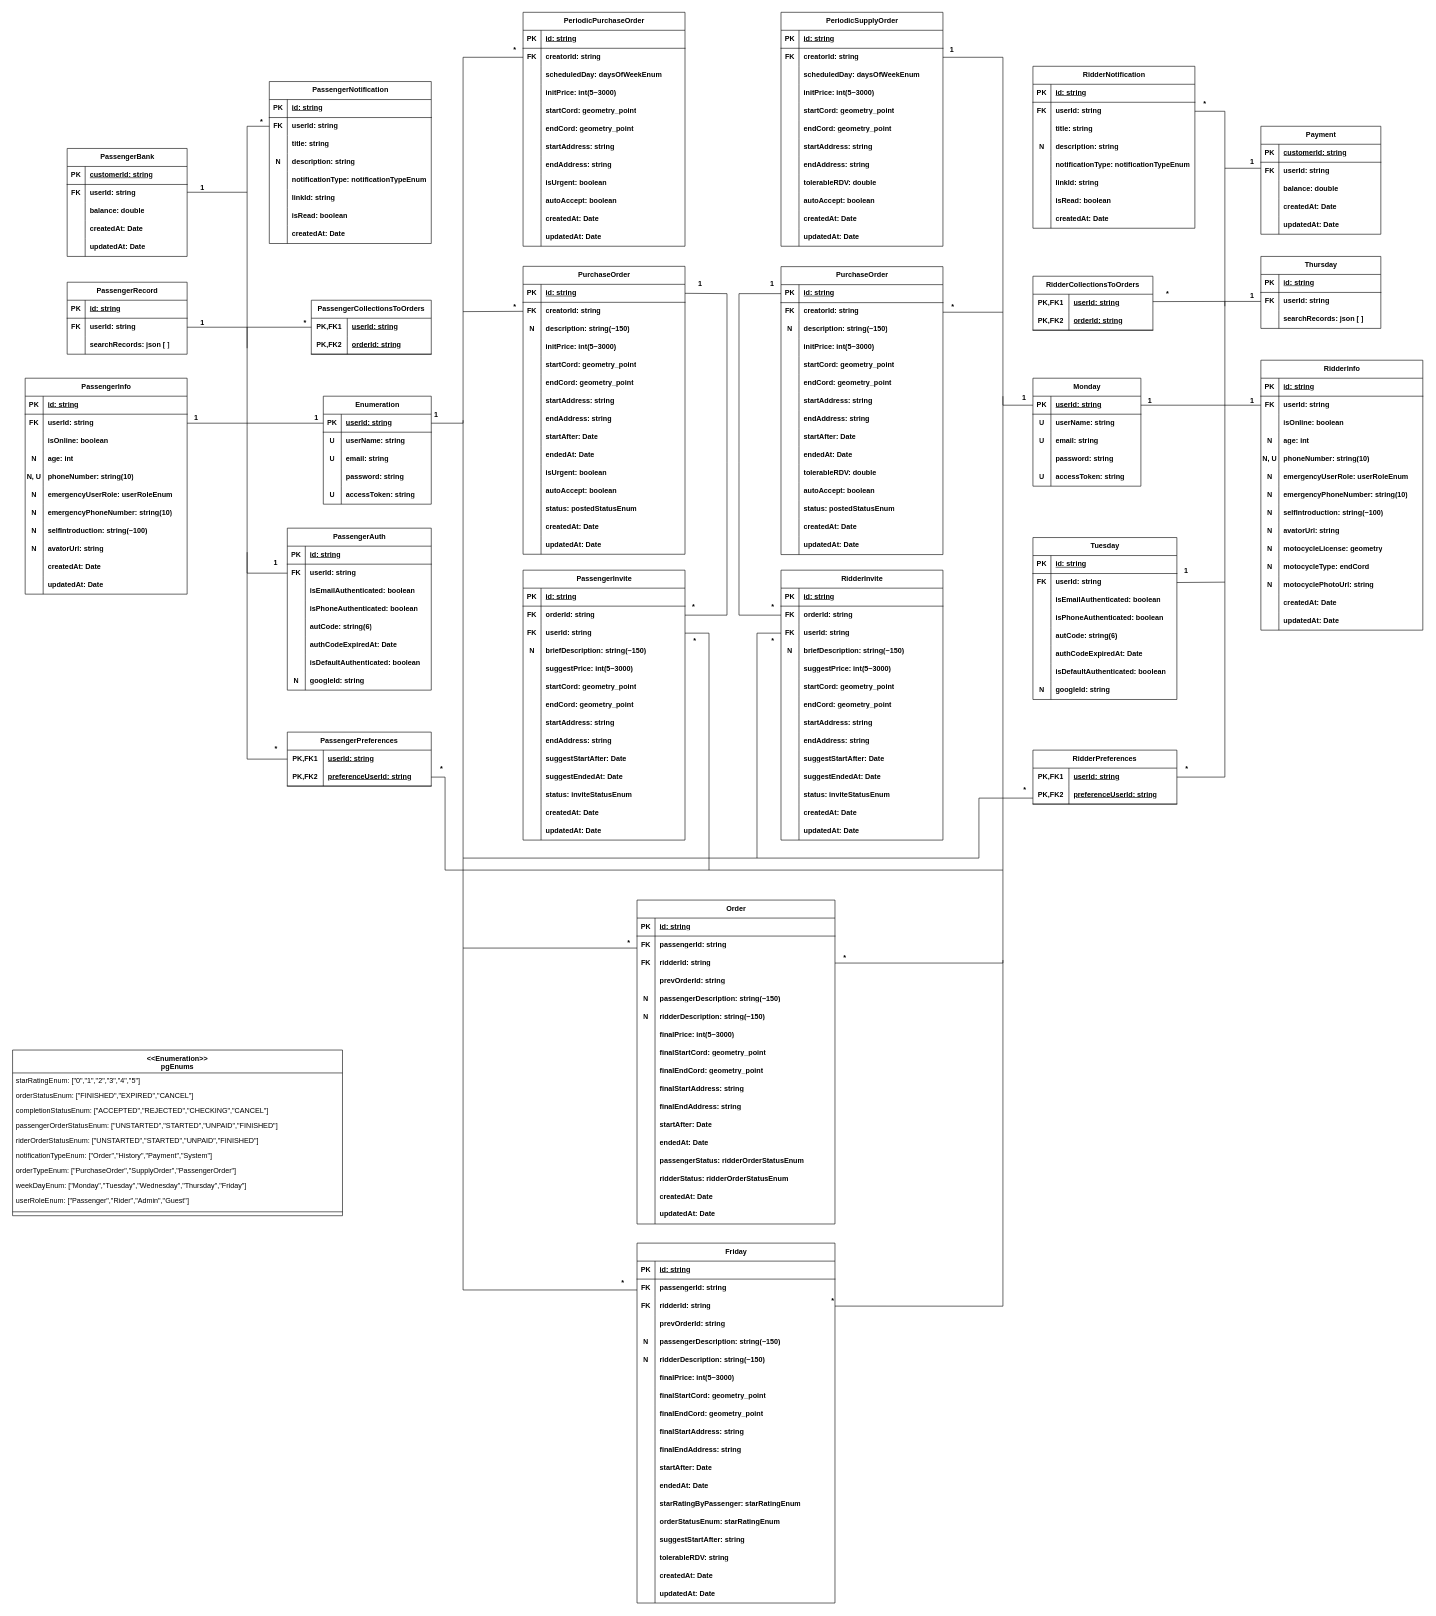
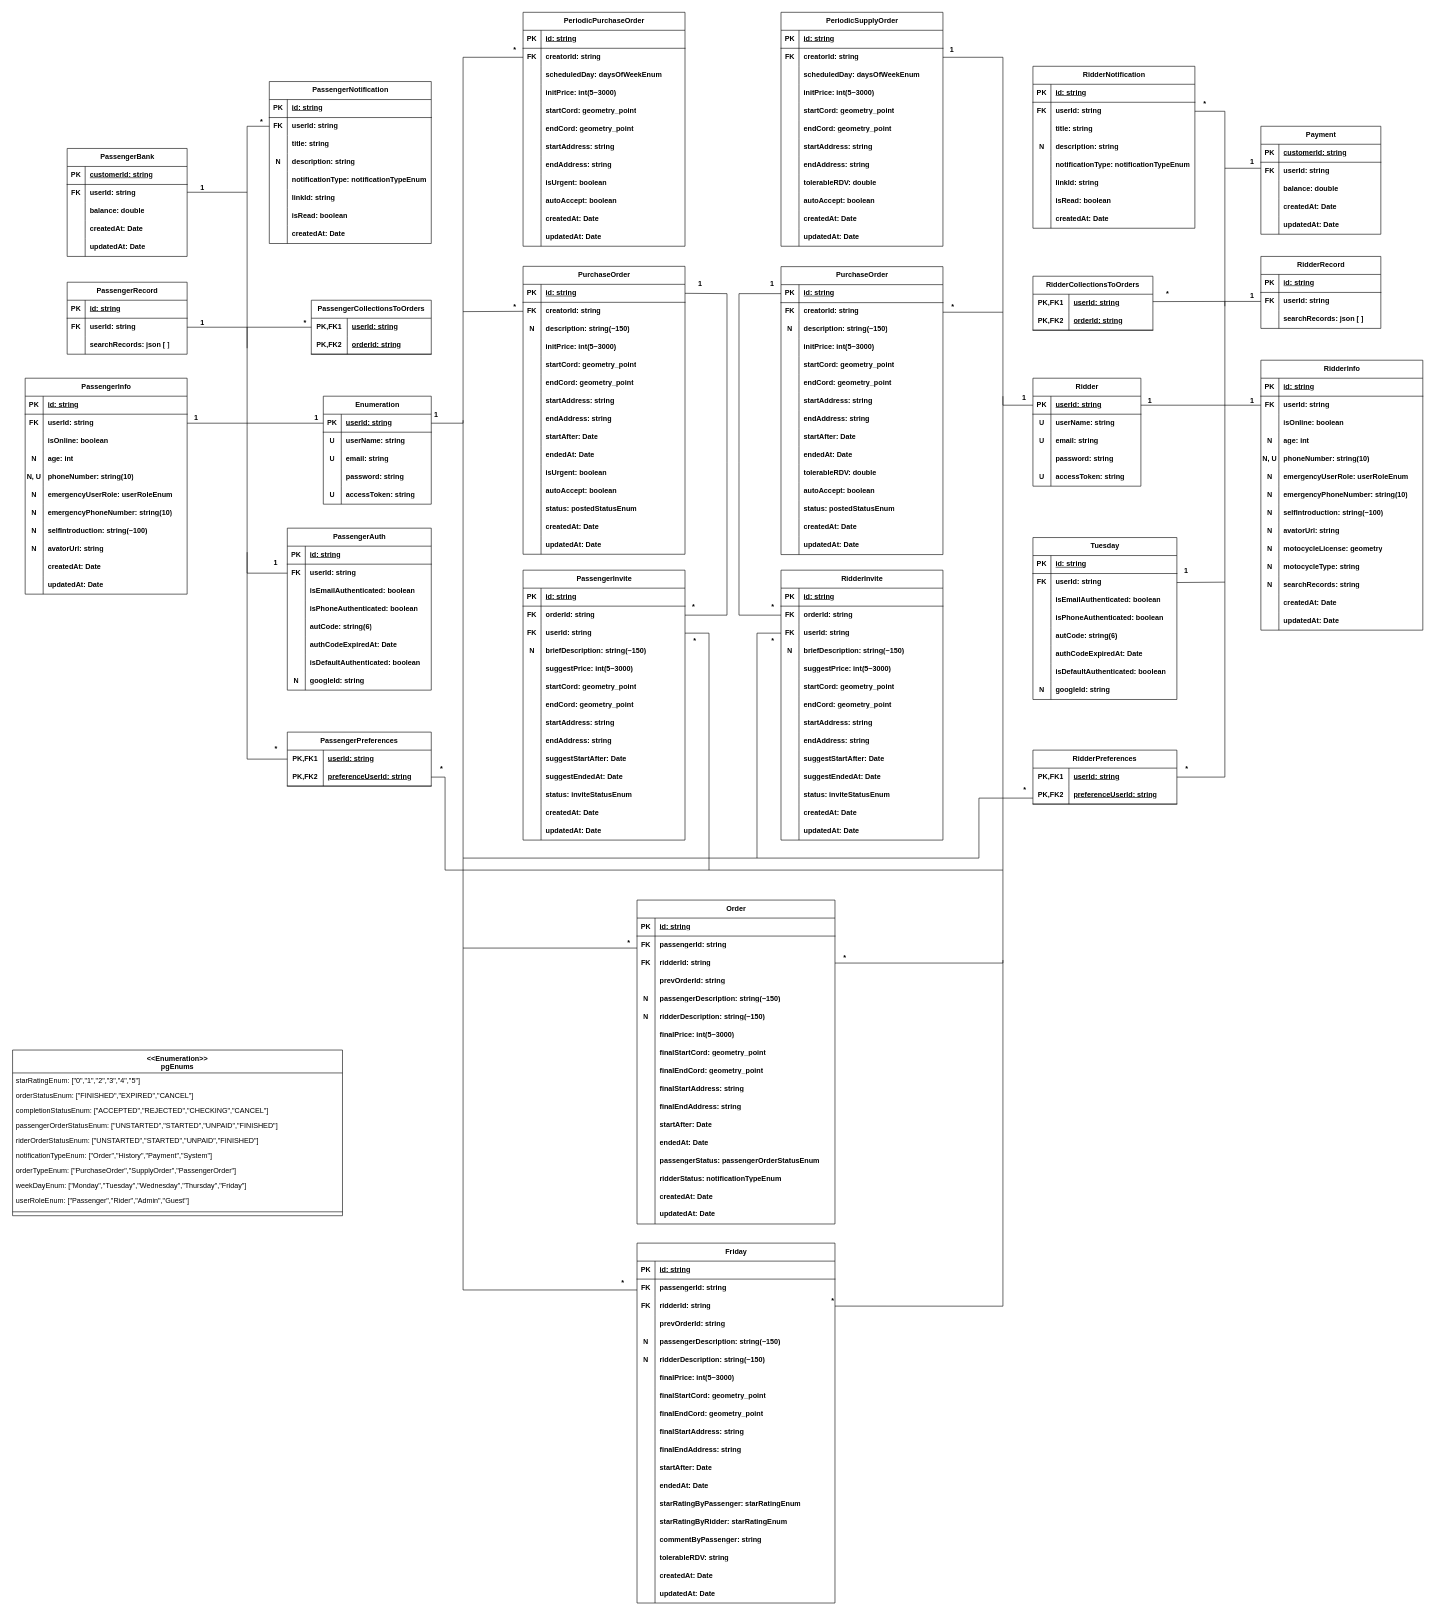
- <mxCell id="678" value="Thursday" style="shape=table;startSize=30;container=1;collapsible=1;childLayout=tableLayout;fixedRows=1;rowLines=0;fontStyle=1;align=center;resizeLast=1;html=1;strokeColor=default;verticalAlign=top;fontFamily=Helvetica;fontSize=12;fontColor=default;fillColor=default;" parent="1" vertex="1"><mxGeometry x="2101" y="427" width="200" height="120" as="geometry" /></mxCell>
+ <mxCell id="678" value="RidderRecord" style="shape=table;startSize=30;container=1;collapsible=1;childLayout=tableLayout;fixedRows=1;rowLines=0;fontStyle=1;align=center;resizeLast=1;html=1;strokeColor=default;verticalAlign=top;fontFamily=Helvetica;fontSize=12;fontColor=default;fillColor=default;" parent="1" vertex="1"><mxGeometry x="2101" y="427" width="200" height="120" as="geometry" /></mxCell>
- <mxCell id="159" value="Monday" style="shape=table;startSize=30;container=1;collapsible=1;childLayout=tableLayout;fixedRows=1;rowLines=0;fontStyle=1;align=center;resizeLast=1;html=1;strokeColor=default;verticalAlign=top;fontFamily=Helvetica;fontSize=12;fontColor=default;fillColor=default;" parent="1" vertex="1"><mxGeometry x="1721" y="630" width="180" height="180" as="geometry" /></mxCell>
+ <mxCell id="159" value="Ridder" style="shape=table;startSize=30;container=1;collapsible=1;childLayout=tableLayout;fixedRows=1;rowLines=0;fontStyle=1;align=center;resizeLast=1;html=1;strokeColor=default;verticalAlign=top;fontFamily=Helvetica;fontSize=12;fontColor=default;fillColor=default;" parent="1" vertex="1"><mxGeometry x="1721" y="630" width="180" height="180" as="geometry" /></mxCell>
- <mxCell id="233" value="motocycleType: endCord" style="shape=partialRectangle;connectable=0;fillColor=none;top=0;left=0;bottom=0;right=0;align=left;spacingLeft=6;overflow=hidden;whiteSpace=wrap;html=1;strokeColor=default;verticalAlign=top;fontFamily=Helvetica;fontSize=12;fontColor=default;fontStyle=1;" parent="231" vertex="1"><mxGeometry x="30" width="240" height="30" as="geometry"><mxRectangle width="240" height="30" as="alternateBounds" /></mxGeometry></mxCell>
+ <mxCell id="233" value="motocycleType: string" style="shape=partialRectangle;connectable=0;fillColor=none;top=0;left=0;bottom=0;right=0;align=left;spacingLeft=6;overflow=hidden;whiteSpace=wrap;html=1;strokeColor=default;verticalAlign=top;fontFamily=Helvetica;fontSize=12;fontColor=default;fontStyle=1;" parent="231" vertex="1"><mxGeometry x="30" width="240" height="30" as="geometry"><mxRectangle width="240" height="30" as="alternateBounds" /></mxGeometry></mxCell>
- <mxCell id="236" value="motocyclePhotoUrl: string" style="shape=partialRectangle;connectable=0;fillColor=none;top=0;left=0;bottom=0;right=0;align=left;spacingLeft=6;overflow=hidden;whiteSpace=wrap;html=1;strokeColor=default;verticalAlign=top;fontFamily=Helvetica;fontSize=12;fontColor=default;fontStyle=1;" parent="234" vertex="1"><mxGeometry x="30" width="240" height="30" as="geometry"><mxRectangle width="240" height="30" as="alternateBounds" /></mxGeometry></mxCell>
+ <mxCell id="236" value="searchRecords: string" style="shape=partialRectangle;connectable=0;fillColor=none;top=0;left=0;bottom=0;right=0;align=left;spacingLeft=6;overflow=hidden;whiteSpace=wrap;html=1;strokeColor=default;verticalAlign=top;fontFamily=Helvetica;fontSize=12;fontColor=default;fontStyle=1;" parent="234" vertex="1"><mxGeometry x="30" width="240" height="30" as="geometry"><mxRectangle width="240" height="30" as="alternateBounds" /></mxGeometry></mxCell>
- <mxCell id="544" value="passengerStatus: ridderOrderStatusEnum" style="shape=partialRectangle;connectable=0;fillColor=none;top=0;left=0;bottom=0;right=0;align=left;spacingLeft=6;overflow=hidden;whiteSpace=wrap;html=1;strokeColor=default;verticalAlign=top;fontFamily=Helvetica;fontSize=12;fontColor=default;fontStyle=1;" parent="542" vertex="1"><mxGeometry x="30" width="300" height="30" as="geometry"><mxRectangle width="300" height="30" as="alternateBounds" /></mxGeometry></mxCell>
+ <mxCell id="544" value="passengerStatus: passengerOrderStatusEnum" style="shape=partialRectangle;connectable=0;fillColor=none;top=0;left=0;bottom=0;right=0;align=left;spacingLeft=6;overflow=hidden;whiteSpace=wrap;html=1;strokeColor=default;verticalAlign=top;fontFamily=Helvetica;fontSize=12;fontColor=default;fontStyle=1;" parent="542" vertex="1"><mxGeometry x="30" width="300" height="30" as="geometry"><mxRectangle width="300" height="30" as="alternateBounds" /></mxGeometry></mxCell>
- <mxCell id="547" value="ridderStatus: ridderOrderStatusEnum" style="shape=partialRectangle;connectable=0;fillColor=none;top=0;left=0;bottom=0;right=0;align=left;spacingLeft=6;overflow=hidden;whiteSpace=wrap;html=1;strokeColor=default;verticalAlign=top;fontFamily=Helvetica;fontSize=12;fontColor=default;fontStyle=1;" parent="545" vertex="1"><mxGeometry x="30" width="300" height="30" as="geometry"><mxRectangle width="300" height="30" as="alternateBounds" /></mxGeometry></mxCell>
+ <mxCell id="547" value="ridderStatus: notificationTypeEnum" style="shape=partialRectangle;connectable=0;fillColor=none;top=0;left=0;bottom=0;right=0;align=left;spacingLeft=6;overflow=hidden;whiteSpace=wrap;html=1;strokeColor=default;verticalAlign=top;fontFamily=Helvetica;fontSize=12;fontColor=default;fontStyle=1;" parent="545" vertex="1"><mxGeometry x="30" width="300" height="30" as="geometry"><mxRectangle width="300" height="30" as="alternateBounds" /></mxGeometry></mxCell>
- <mxCell id="599" value="orderStatusEnum: starRatingEnum" style="shape=partialRectangle;connectable=0;fillColor=none;top=0;left=0;bottom=0;right=0;align=left;spacingLeft=6;overflow=hidden;whiteSpace=wrap;html=1;strokeColor=default;verticalAlign=top;fontFamily=Helvetica;fontSize=12;fontColor=default;fontStyle=1;" parent="597" vertex="1"><mxGeometry x="30" width="300" height="30" as="geometry"><mxRectangle width="300" height="30" as="alternateBounds" /></mxGeometry></mxCell>
+ <mxCell id="599" value="starRatingByRidder: starRatingEnum" style="shape=partialRectangle;connectable=0;fillColor=none;top=0;left=0;bottom=0;right=0;align=left;spacingLeft=6;overflow=hidden;whiteSpace=wrap;html=1;strokeColor=default;verticalAlign=top;fontFamily=Helvetica;fontSize=12;fontColor=default;fontStyle=1;" parent="597" vertex="1"><mxGeometry x="30" width="300" height="30" as="geometry"><mxRectangle width="300" height="30" as="alternateBounds" /></mxGeometry></mxCell>
- <mxCell id="602" value="suggestStartAfter: string" style="shape=partialRectangle;connectable=0;fillColor=none;top=0;left=0;bottom=0;right=0;align=left;spacingLeft=6;overflow=hidden;whiteSpace=wrap;html=1;strokeColor=default;verticalAlign=top;fontFamily=Helvetica;fontSize=12;fontColor=default;fontStyle=1;" parent="600" vertex="1"><mxGeometry x="30" width="300" height="30" as="geometry"><mxRectangle width="300" height="30" as="alternateBounds" /></mxGeometry></mxCell>
+ <mxCell id="602" value="commentByPassenger: string" style="shape=partialRectangle;connectable=0;fillColor=none;top=0;left=0;bottom=0;right=0;align=left;spacingLeft=6;overflow=hidden;whiteSpace=wrap;html=1;strokeColor=default;verticalAlign=top;fontFamily=Helvetica;fontSize=12;fontColor=default;fontStyle=1;" parent="600" vertex="1"><mxGeometry x="30" width="300" height="30" as="geometry"><mxRectangle width="300" height="30" as="alternateBounds" /></mxGeometry></mxCell>
